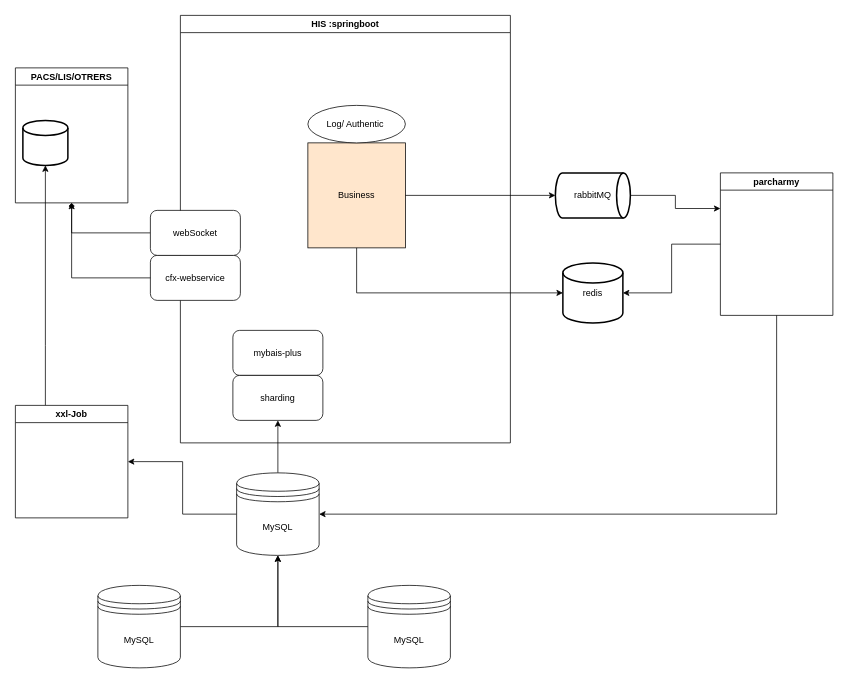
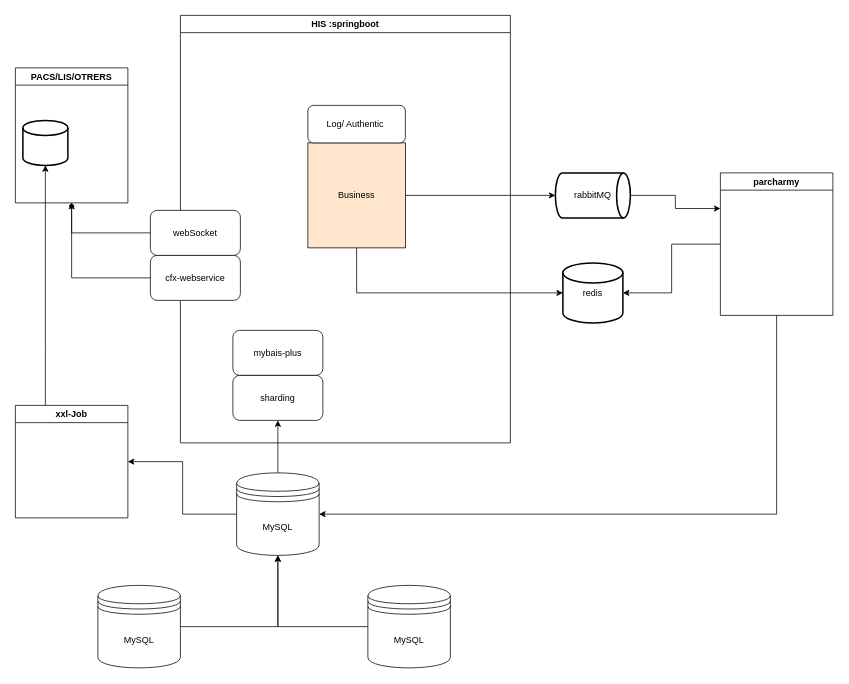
- <mxCell id="7" value="Log/ Authentic&amp;nbsp;" style="ellipse;whiteSpace=wrap;html=1;" vertex="1" parent="2"><mxGeometry x="170" y="120" width="130" height="50" as="geometry" /></mxCell>
+ <mxCell id="7" value="Log/ Authentic&amp;nbsp;" style="rounded=1;whiteSpace=wrap;html=1;" vertex="1" parent="2"><mxGeometry x="170" y="120" width="130" height="50" as="geometry" /></mxCell>
